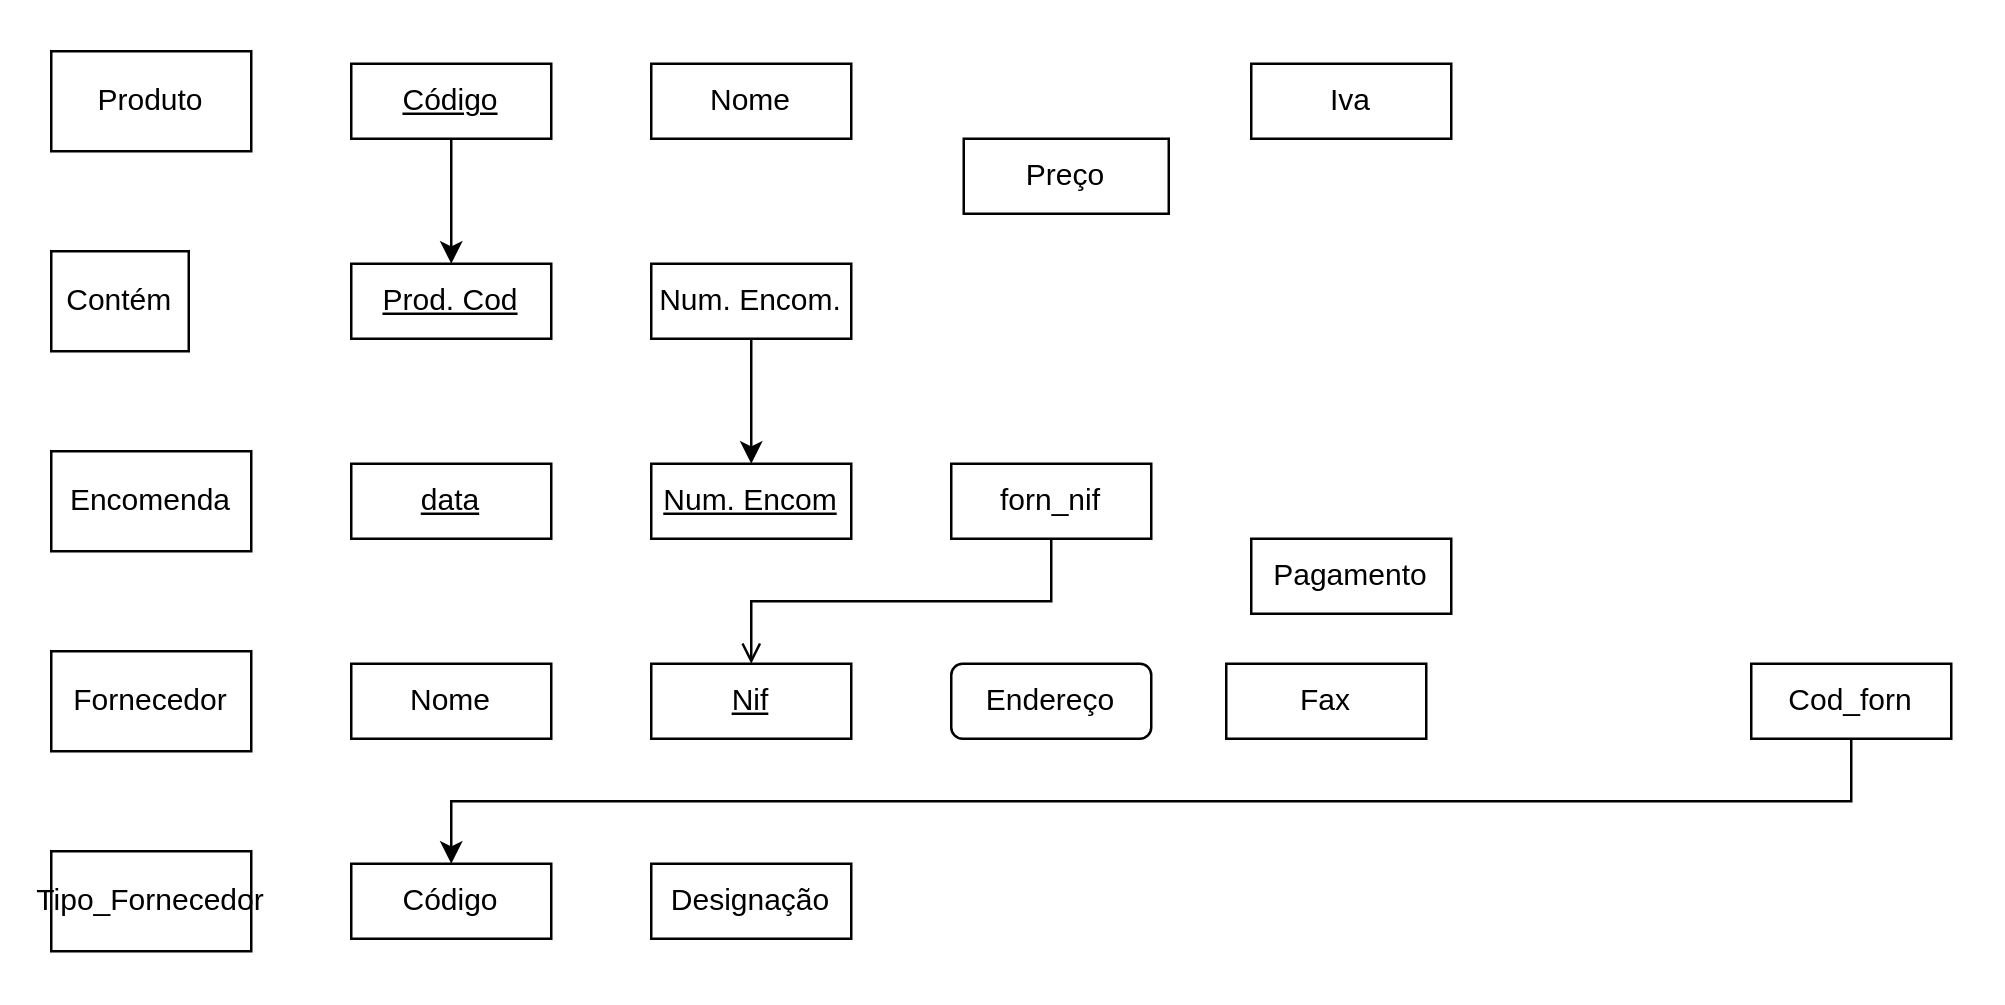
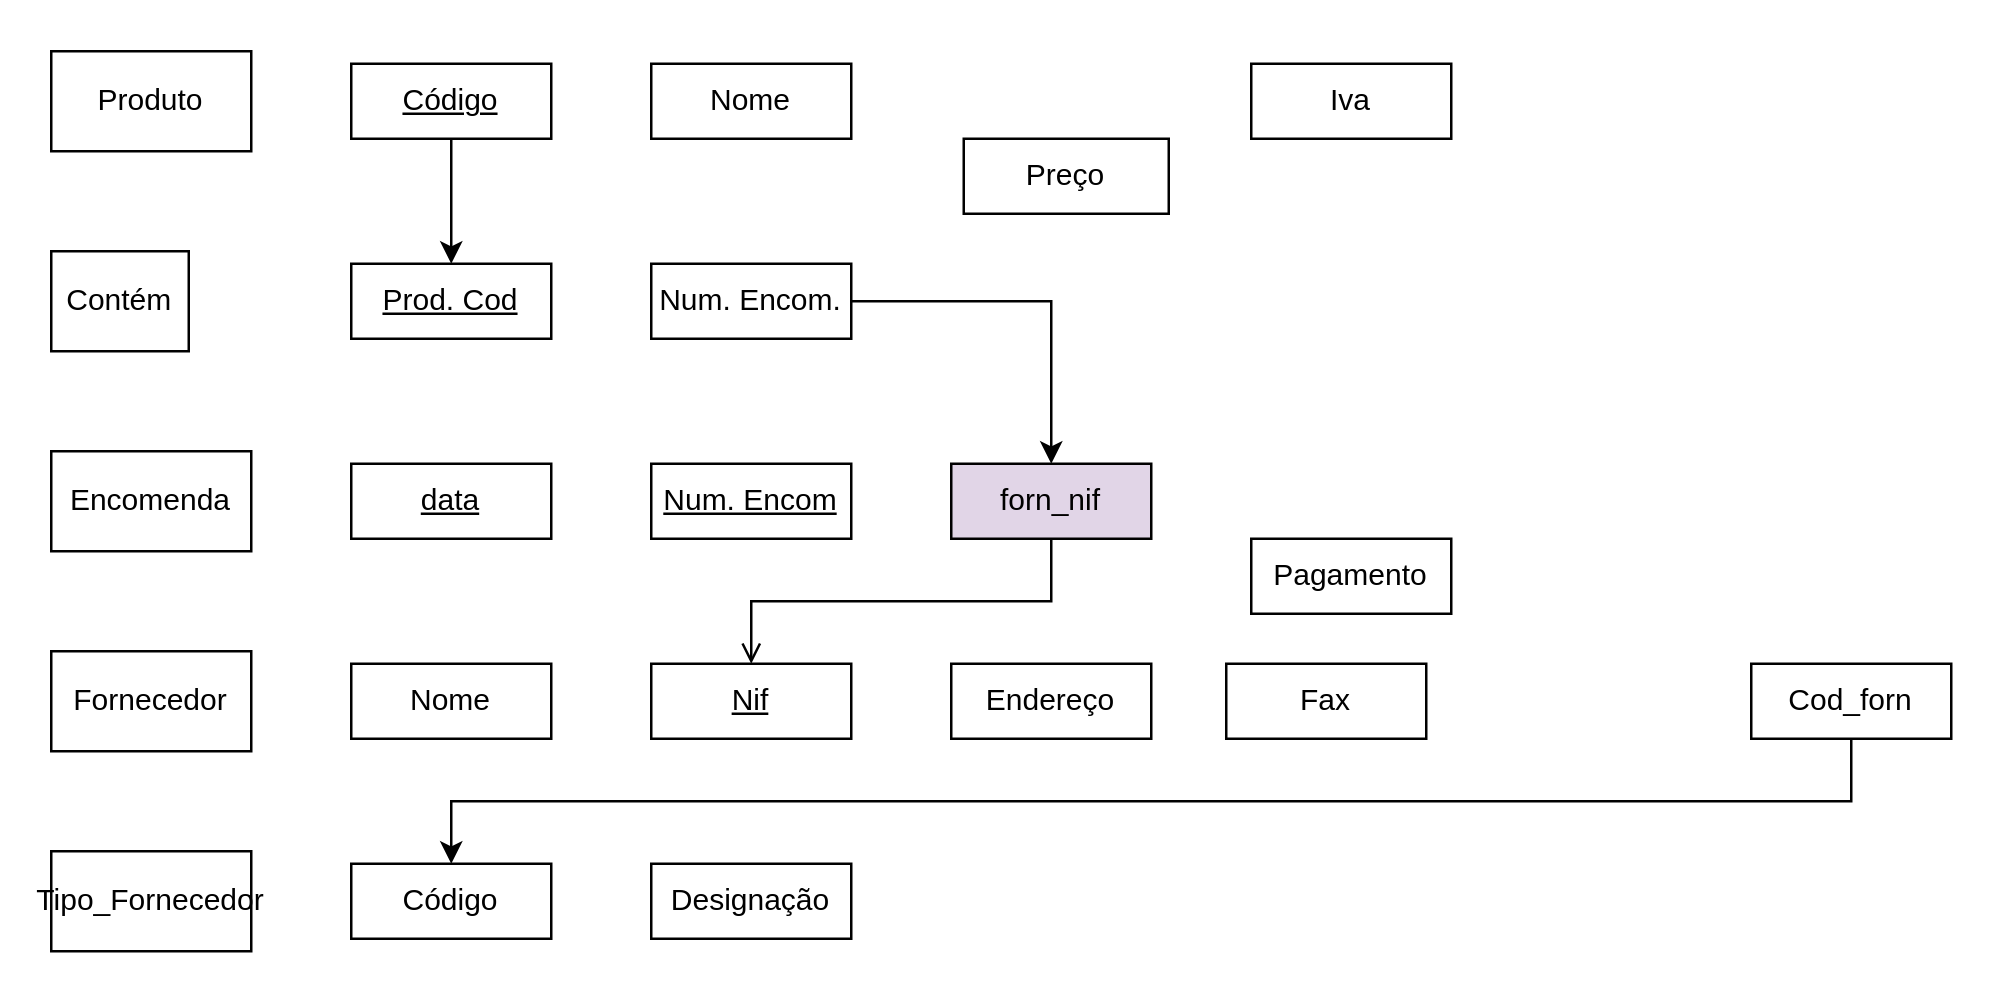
- <mxCell id="13" value="" style="edgeStyle=orthogonalEdgeStyle;rounded=0;orthogonalLoop=1;jettySize=auto;html=1;" edge="1" parent="1" source="14" target="20"><mxGeometry relative="1" as="geometry" /></mxCell>
+ <mxCell id="13" value="" style="edgeStyle=orthogonalEdgeStyle;rounded=0;orthogonalLoop=1;jettySize=auto;html=1;" edge="1" parent="1" source="14" target="16"><mxGeometry relative="1" as="geometry" /></mxCell>
- <mxCell id="16" value="forn_nif" style="rounded=0;whiteSpace=wrap;html=1;" vertex="1" parent="1"><mxGeometry x="380" y="185" width="80" height="30" as="geometry" /></mxCell>
+ <mxCell id="16" value="forn_nif" style="rounded=0;whiteSpace=wrap;html=1;fillColor=#e1d5e7;" vertex="1" parent="1"><mxGeometry x="380" y="185" width="80" height="30" as="geometry" /></mxCell>
- <mxCell id="21" value="Endereço" style="whiteSpace=wrap;html=1;rounded=1;" vertex="1" parent="1"><mxGeometry x="380" y="265" width="80" height="30" as="geometry" /></mxCell>
+ <mxCell id="21" value="Endereço" style="rounded=0;whiteSpace=wrap;html=1;" vertex="1" parent="1"><mxGeometry x="380" y="265" width="80" height="30" as="geometry" /></mxCell>
